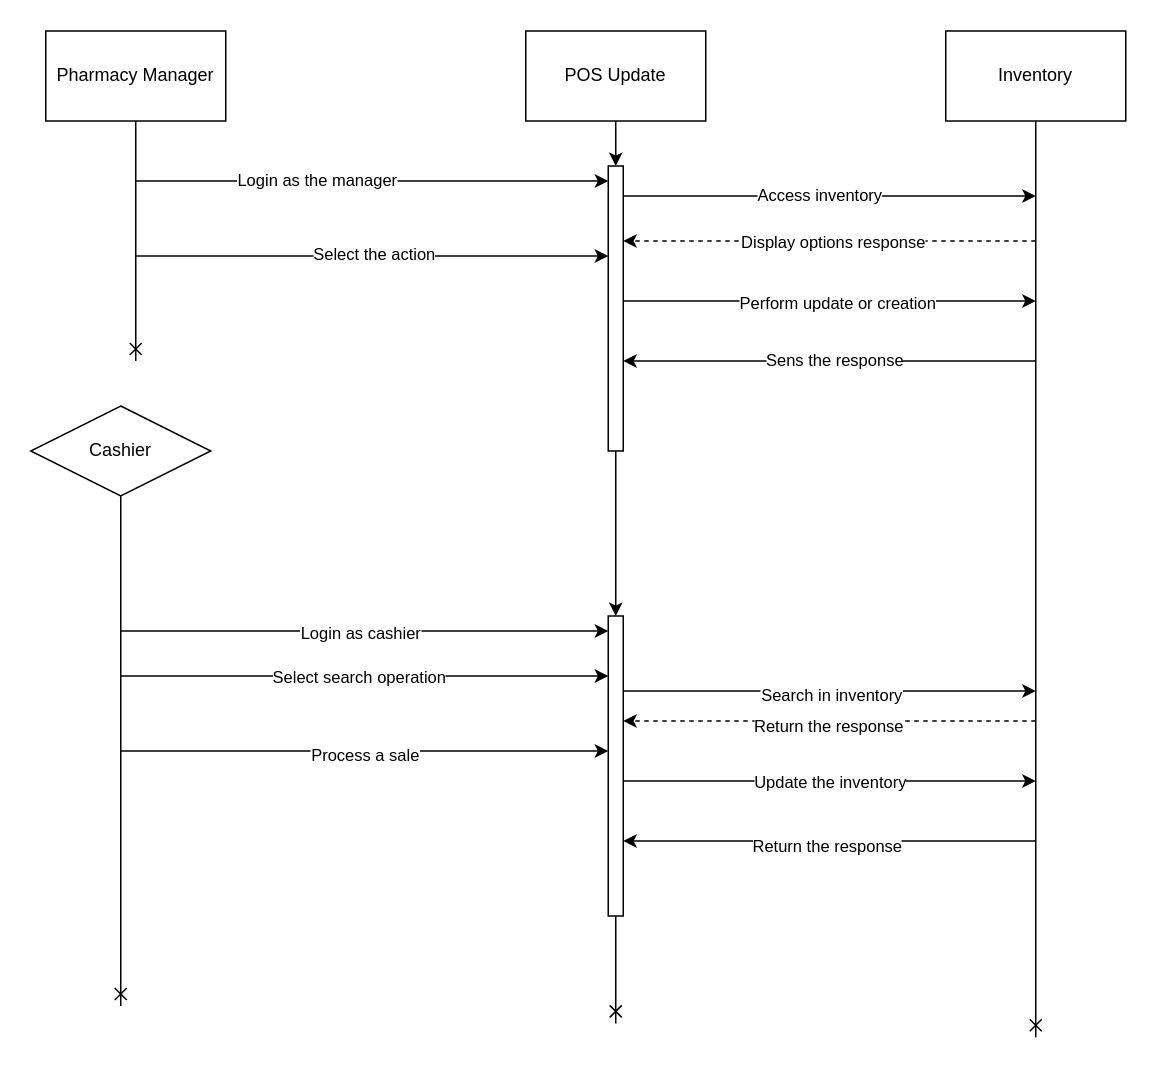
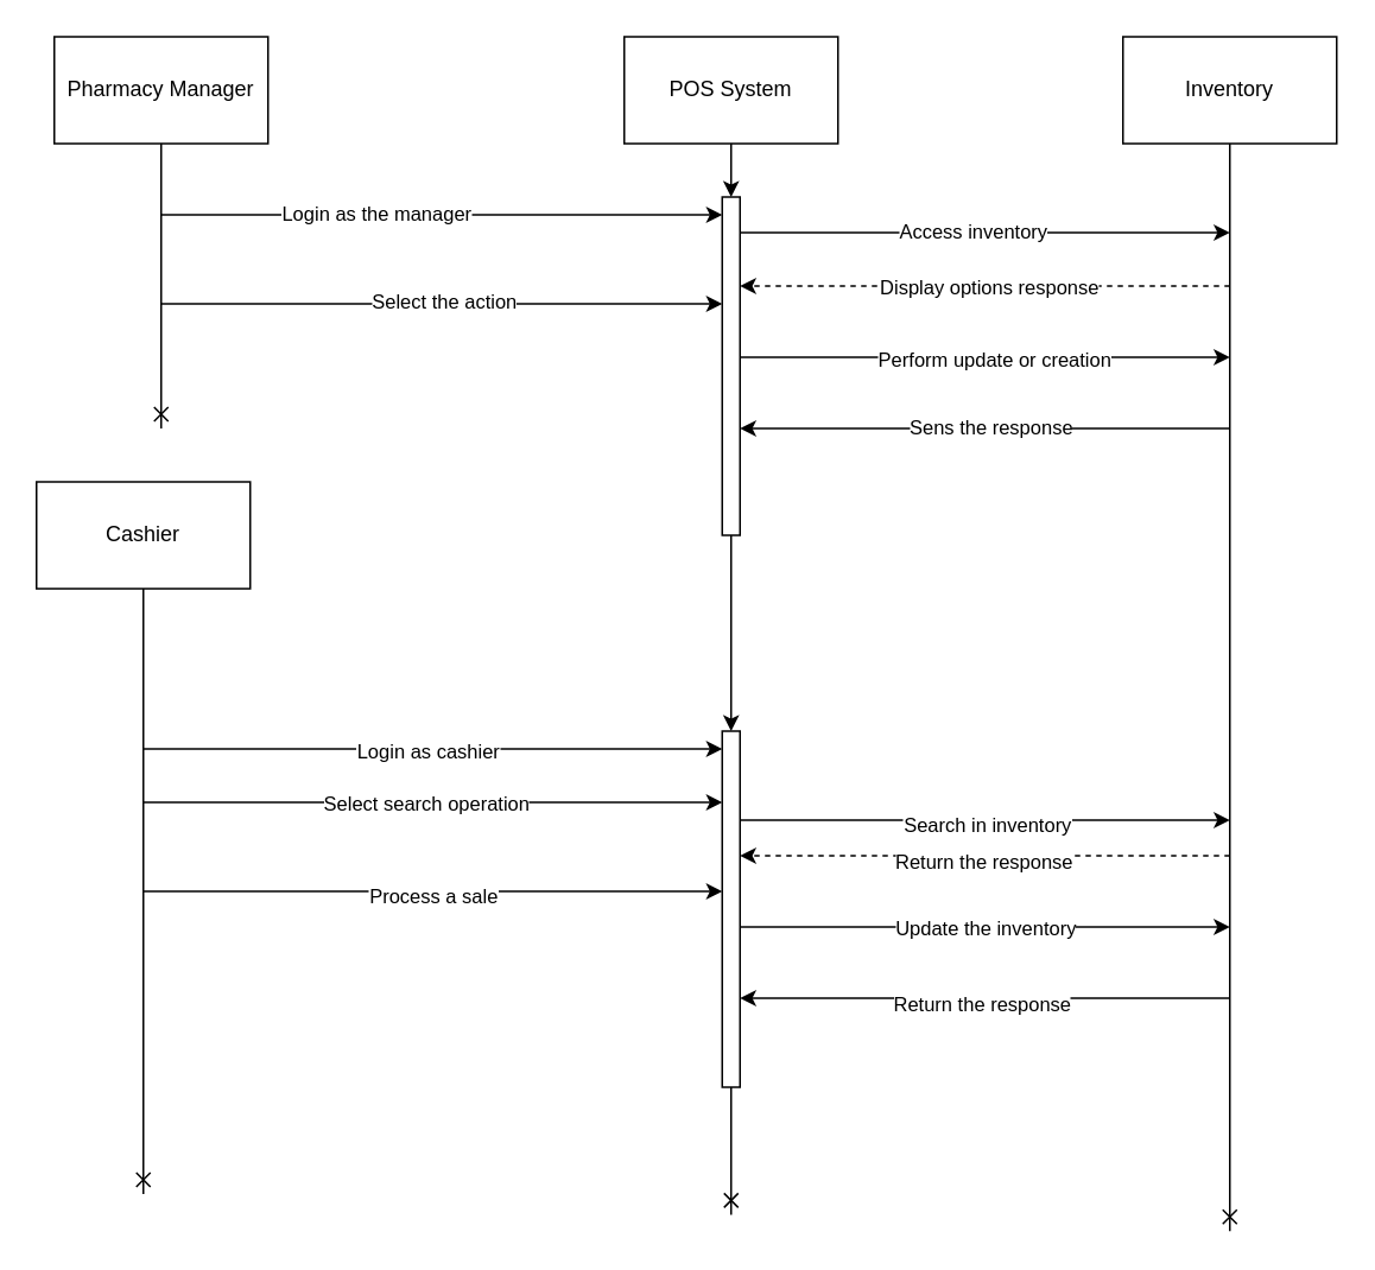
- <mxCell id="5" value="POS Update" style="rounded=0;whiteSpace=wrap;html=1;" vertex="1" parent="1"><mxGeometry x="350" y="20" width="120" height="60" as="geometry" /></mxCell>
+ <mxCell id="5" value="POS System" style="rounded=0;whiteSpace=wrap;html=1;" vertex="1" parent="1"><mxGeometry x="350" y="20" width="120" height="60" as="geometry" /></mxCell>
- <mxCell id="23" value="Cashier" style="rhombus;whiteSpace=wrap;html=1;" vertex="1" parent="1"><mxGeometry x="20" y="270" width="120" height="60" as="geometry" /></mxCell>
+ <mxCell id="23" value="Cashier" style="rounded=0;whiteSpace=wrap;html=1;" vertex="1" parent="1"><mxGeometry x="20" y="270" width="120" height="60" as="geometry" /></mxCell>
